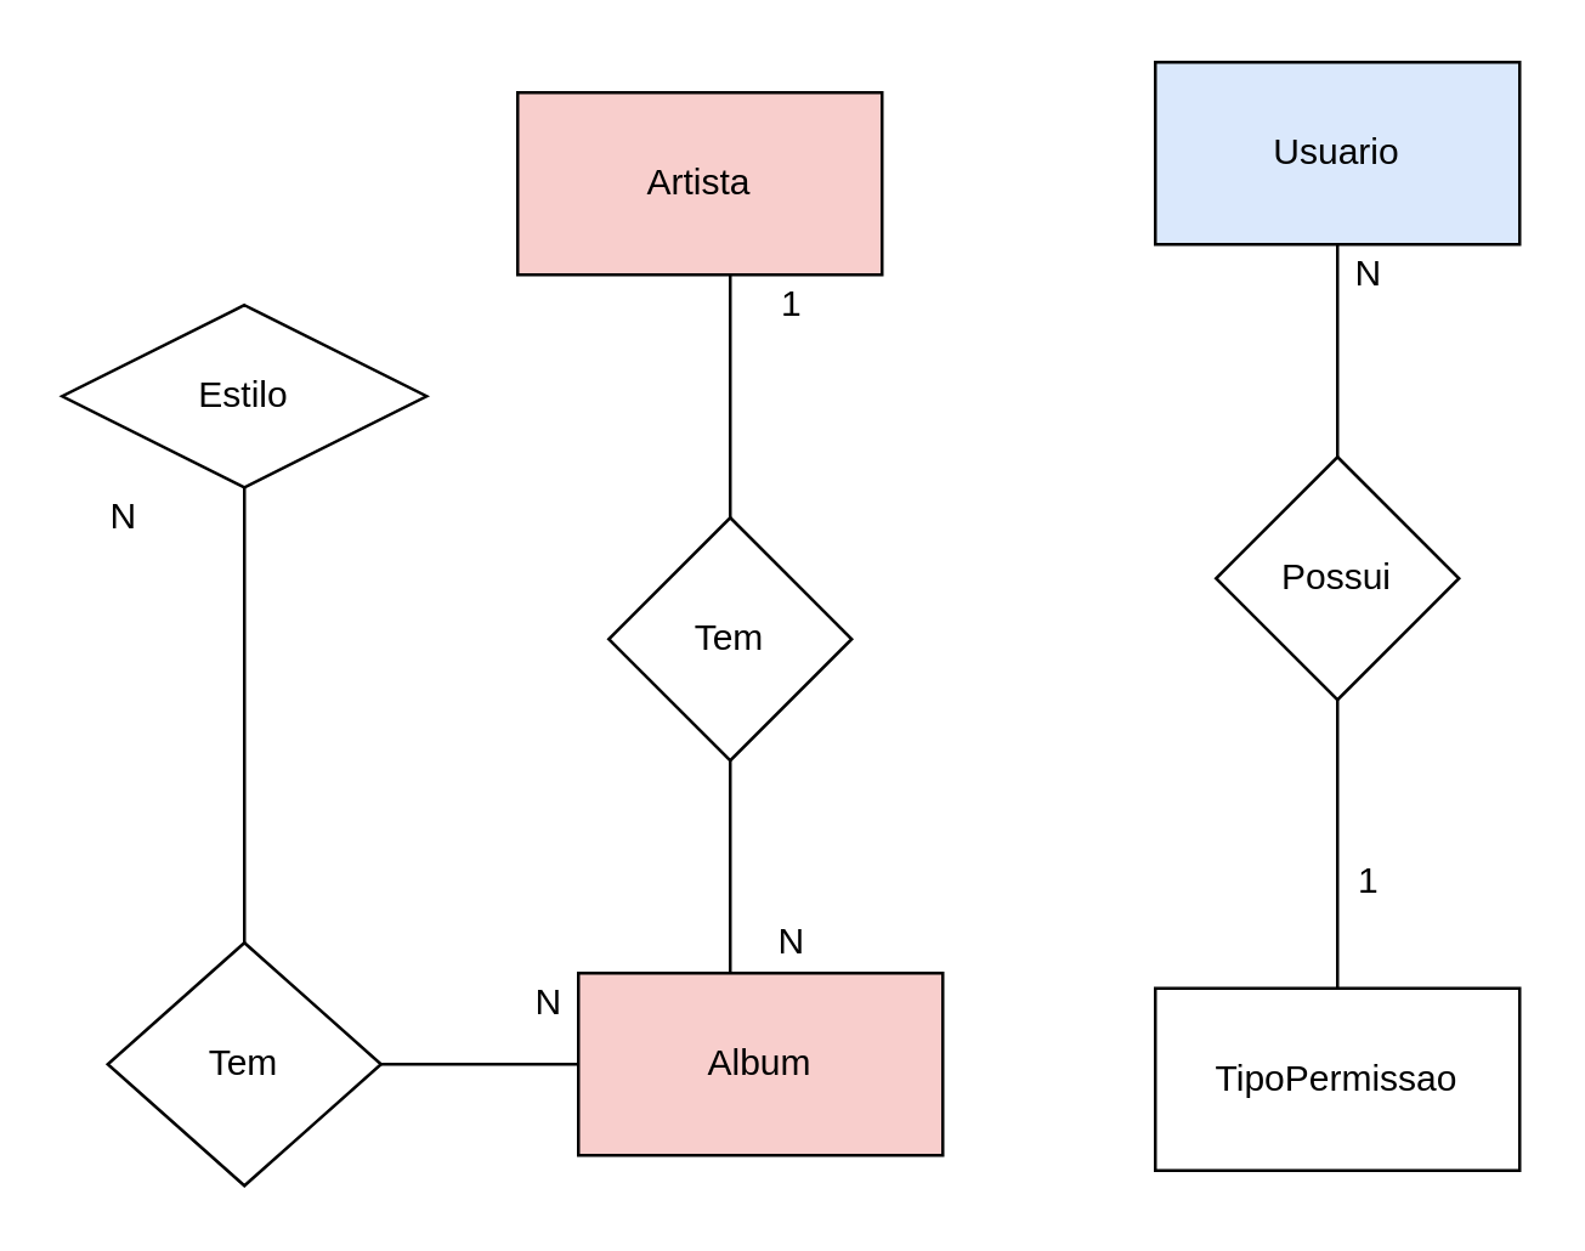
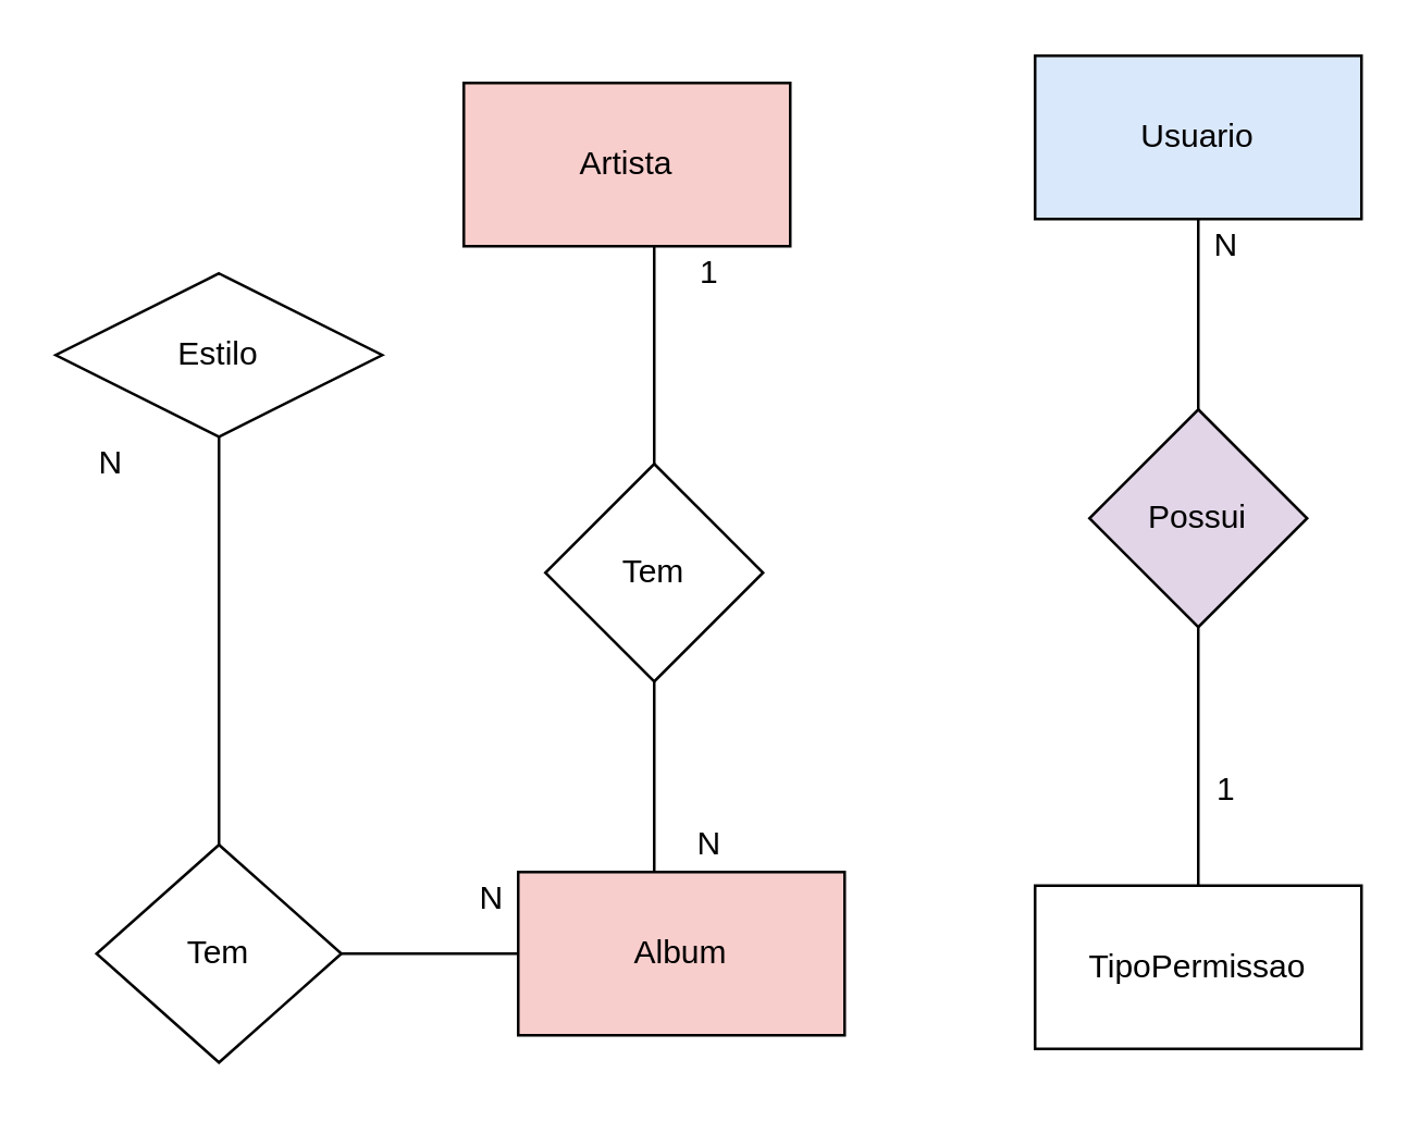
- <mxCell id="17" value="Possui" style="rhombus;whiteSpace=wrap;html=1;" vertex="1" parent="1"><mxGeometry x="400" y="150" width="80" height="80" as="geometry" /></mxCell>
+ <mxCell id="17" value="Possui" style="rhombus;whiteSpace=wrap;html=1;fillColor=#e1d5e7;" vertex="1" parent="1"><mxGeometry x="400" y="150" width="80" height="80" as="geometry" /></mxCell>
